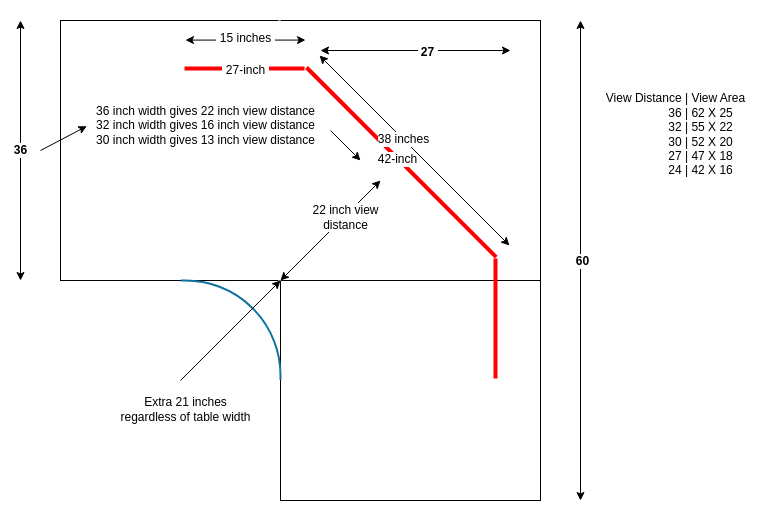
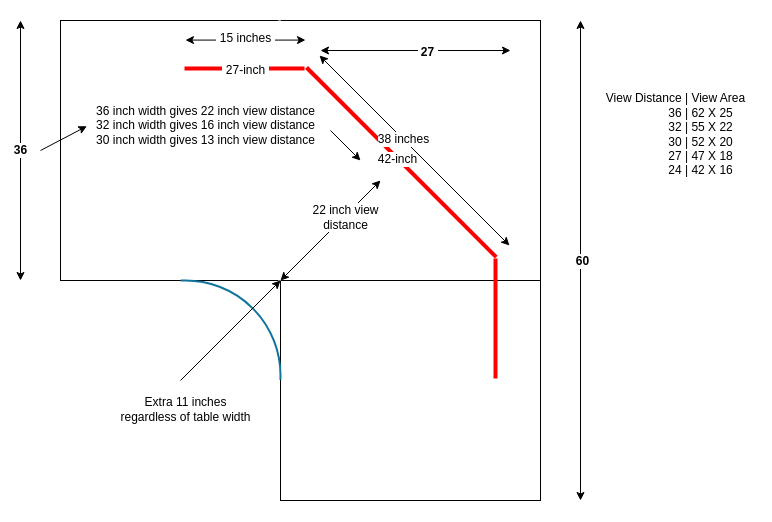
- <mxCell id="28" value="Extra 21 inches&lt;br&gt;regardless of table width" style="text;html=1;align=center;verticalAlign=middle;resizable=0;points=[];;autosize=1;" parent="1" vertex="1"><mxGeometry x="110" y="394" width="150" height="30" as="geometry" /></mxCell>
+ <mxCell id="28" value="Extra 11 inches&lt;br&gt;regardless of table width" style="text;html=1;align=center;verticalAlign=middle;resizable=0;points=[];;autosize=1;" parent="1" vertex="1"><mxGeometry x="110" y="394" width="150" height="30" as="geometry" /></mxCell>
